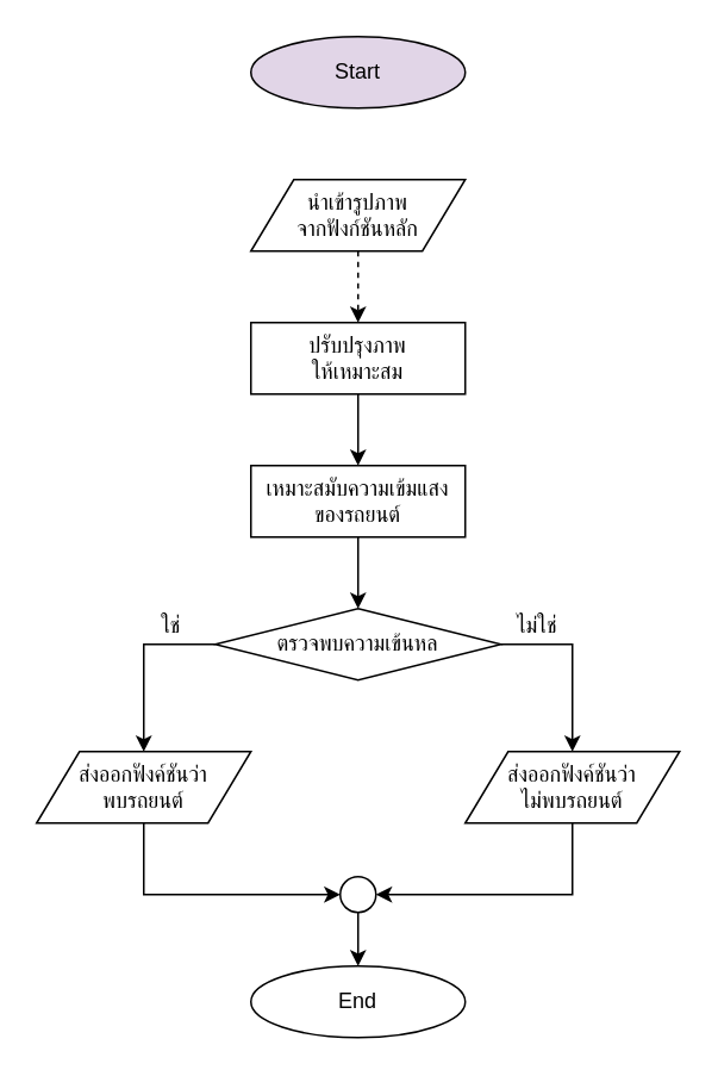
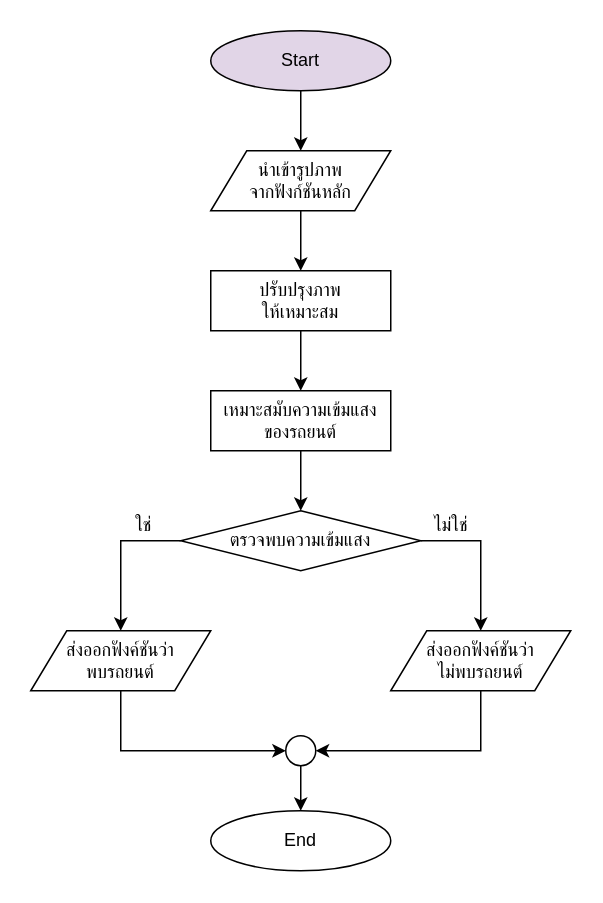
+ <mxCell id="2" value="" style="edgeStyle=orthogonalEdgeStyle;rounded=0;orthogonalLoop=1;jettySize=auto;html=1;" edge="1" parent="1" source="3" target="5"><mxGeometry relative="1" as="geometry" /></mxCell>
- <mxCell id="4" value="" style="edgeStyle=orthogonalEdgeStyle;rounded=0;orthogonalLoop=1;jettySize=auto;html=1;dashed=1;" edge="1" parent="1" source="5" target="7"><mxGeometry relative="1" as="geometry" /></mxCell>
+ <mxCell id="4" value="" style="edgeStyle=orthogonalEdgeStyle;rounded=0;orthogonalLoop=1;jettySize=auto;html=1;" edge="1" parent="1" source="5" target="7"><mxGeometry relative="1" as="geometry" /></mxCell>
- <mxCell id="12" value="ตรวจพบความเข้นหล" style="rhombus;whiteSpace=wrap;html=1;" vertex="1" parent="1"><mxGeometry x="120" y="340" width="160" height="40" as="geometry" /></mxCell>
+ <mxCell id="12" value="ตรวจพบความเข้มแสง" style="rhombus;whiteSpace=wrap;html=1;" vertex="1" parent="1"><mxGeometry x="120" y="340" width="160" height="40" as="geometry" /></mxCell>
